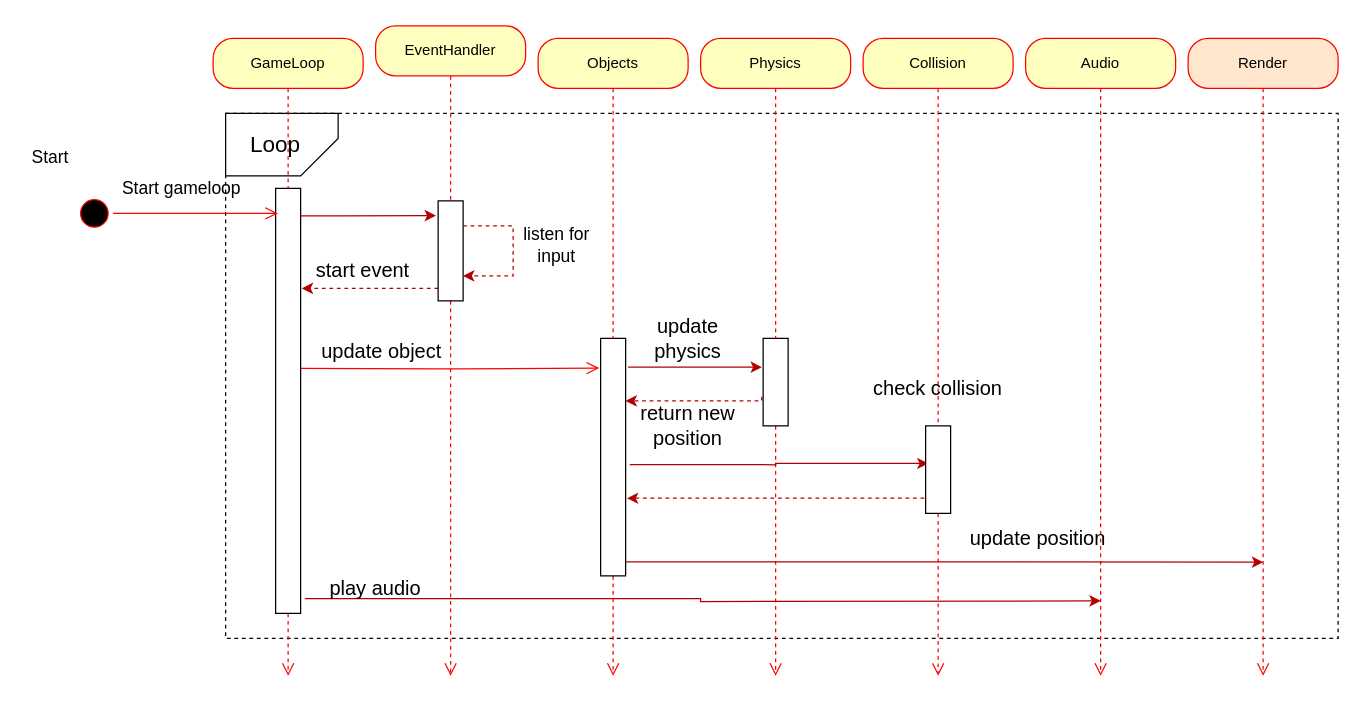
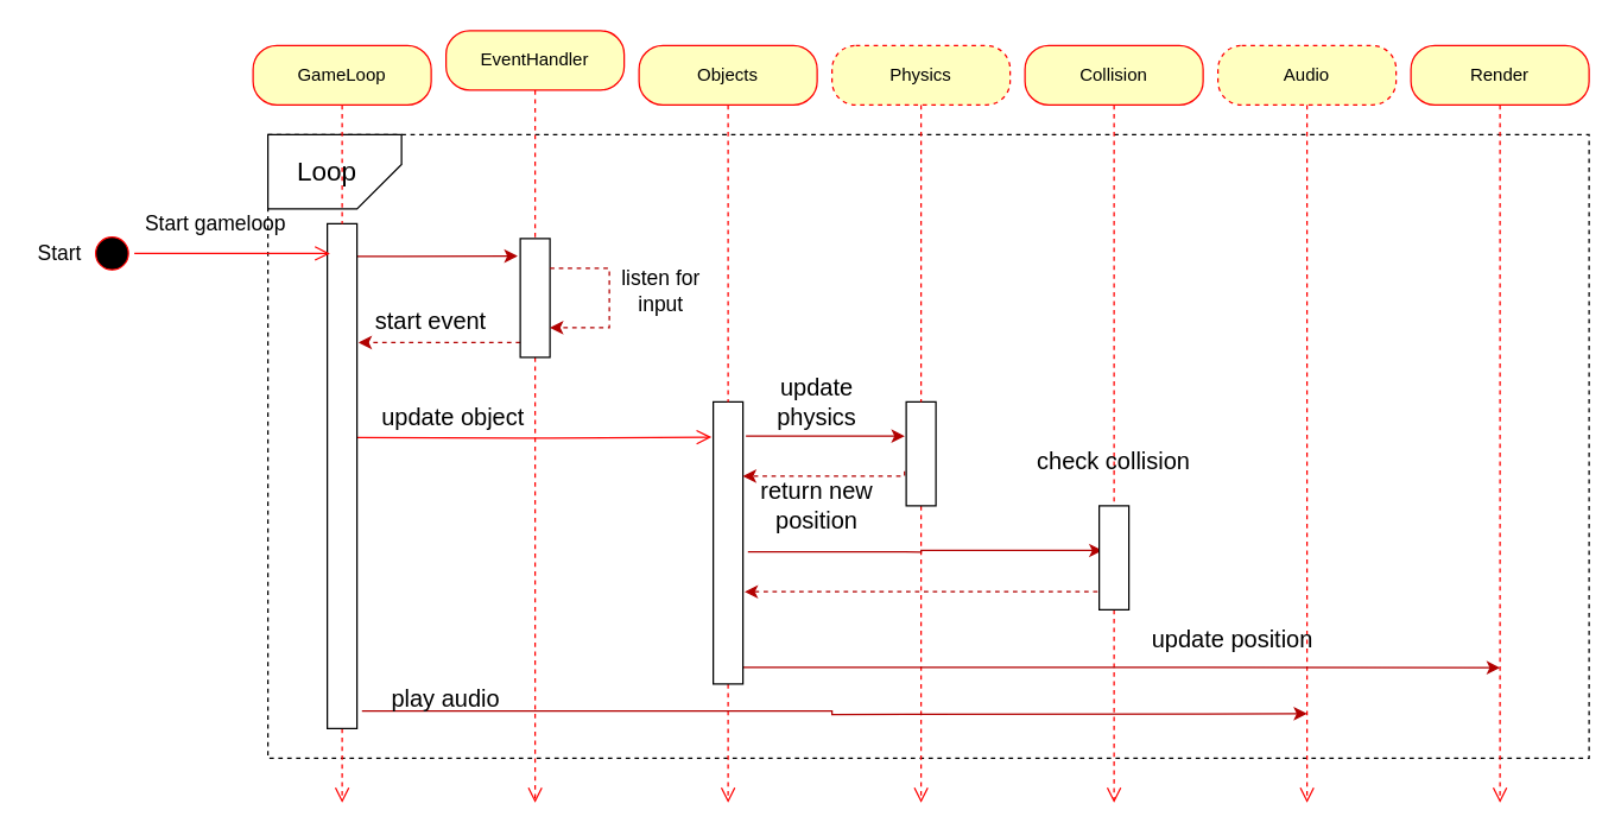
- <mxCell id="10" value="Physics" style="rounded=1;whiteSpace=wrap;html=1;arcSize=40;fontColor=#000000;fillColor=#ffffc0;strokeColor=#ff0000;" parent="1" vertex="1"><mxGeometry x="560" y="30" width="120" height="40" as="geometry" /></mxCell>
+ <mxCell id="10" value="Physics" style="rounded=1;whiteSpace=wrap;html=1;arcSize=40;fontColor=#000000;fillColor=#ffffc0;strokeColor=#ff0000;dashed=1;" parent="1" vertex="1"><mxGeometry x="560" y="30" width="120" height="40" as="geometry" /></mxCell>
- <mxCell id="14" value="Audio" style="rounded=1;whiteSpace=wrap;html=1;arcSize=40;fontColor=#000000;fillColor=#ffffc0;strokeColor=#ff0000;" parent="1" vertex="1"><mxGeometry x="820" y="30" width="120" height="40" as="geometry" /></mxCell>
+ <mxCell id="14" value="Audio" style="rounded=1;whiteSpace=wrap;html=1;arcSize=40;fontColor=#000000;fillColor=#ffffc0;strokeColor=#ff0000;dashed=1;" parent="1" vertex="1"><mxGeometry x="820" y="30" width="120" height="40" as="geometry" /></mxCell>
- <mxCell id="16" value="Render" style="rounded=1;whiteSpace=wrap;html=1;arcSize=40;fontColor=#000000;fillColor=#ffe6cc;strokeColor=#ff0000;" parent="1" vertex="1"><mxGeometry x="950" y="30" width="120" height="40" as="geometry" /></mxCell>
+ <mxCell id="16" value="Render" style="rounded=1;whiteSpace=wrap;html=1;arcSize=40;fontColor=#000000;fillColor=#ffffc0;strokeColor=#ff0000;" parent="1" vertex="1"><mxGeometry x="950" y="30" width="120" height="40" as="geometry" /></mxCell>
- <mxCell id="19" value="&lt;font style=&quot;font-size: 14px&quot;&gt;Start&lt;/font&gt;" style="text;html=1;strokeColor=none;fillColor=none;align=center;verticalAlign=middle;whiteSpace=wrap;rounded=0;" parent="1" vertex="1"><mxGeometry x="20" y="115" width="40" height="20" as="geometry" /></mxCell>
+ <mxCell id="19" value="&lt;font style=&quot;font-size: 14px&quot;&gt;Start&lt;/font&gt;" style="text;html=1;strokeColor=none;fillColor=none;align=center;verticalAlign=middle;whiteSpace=wrap;rounded=0;" parent="1" vertex="1"><mxGeometry x="20" y="160" width="40" height="20" as="geometry" /></mxCell>
